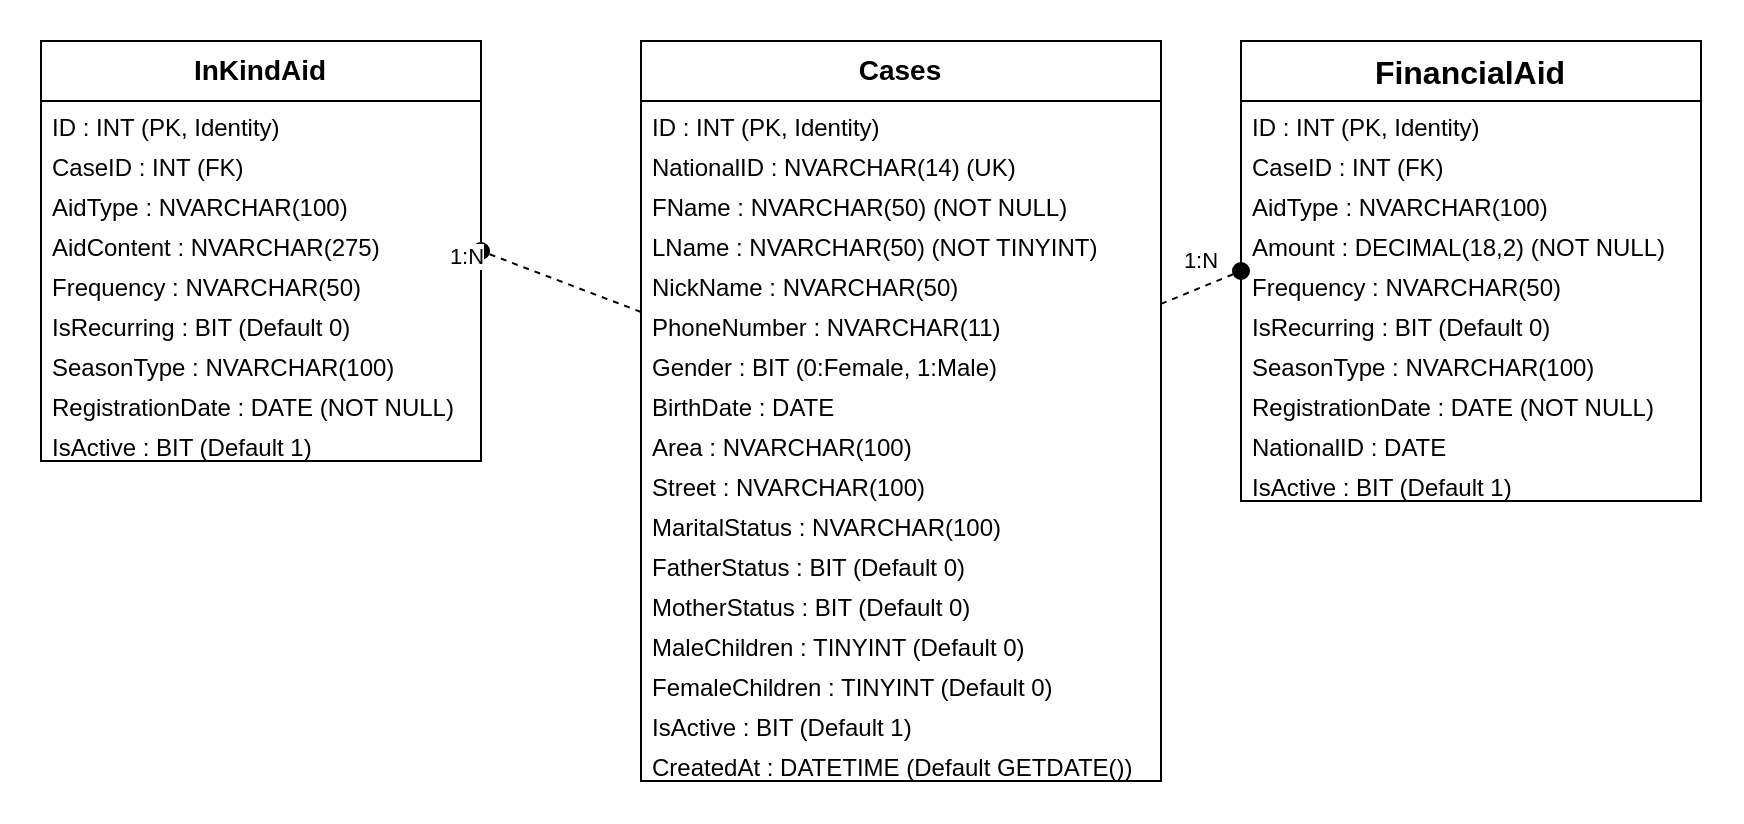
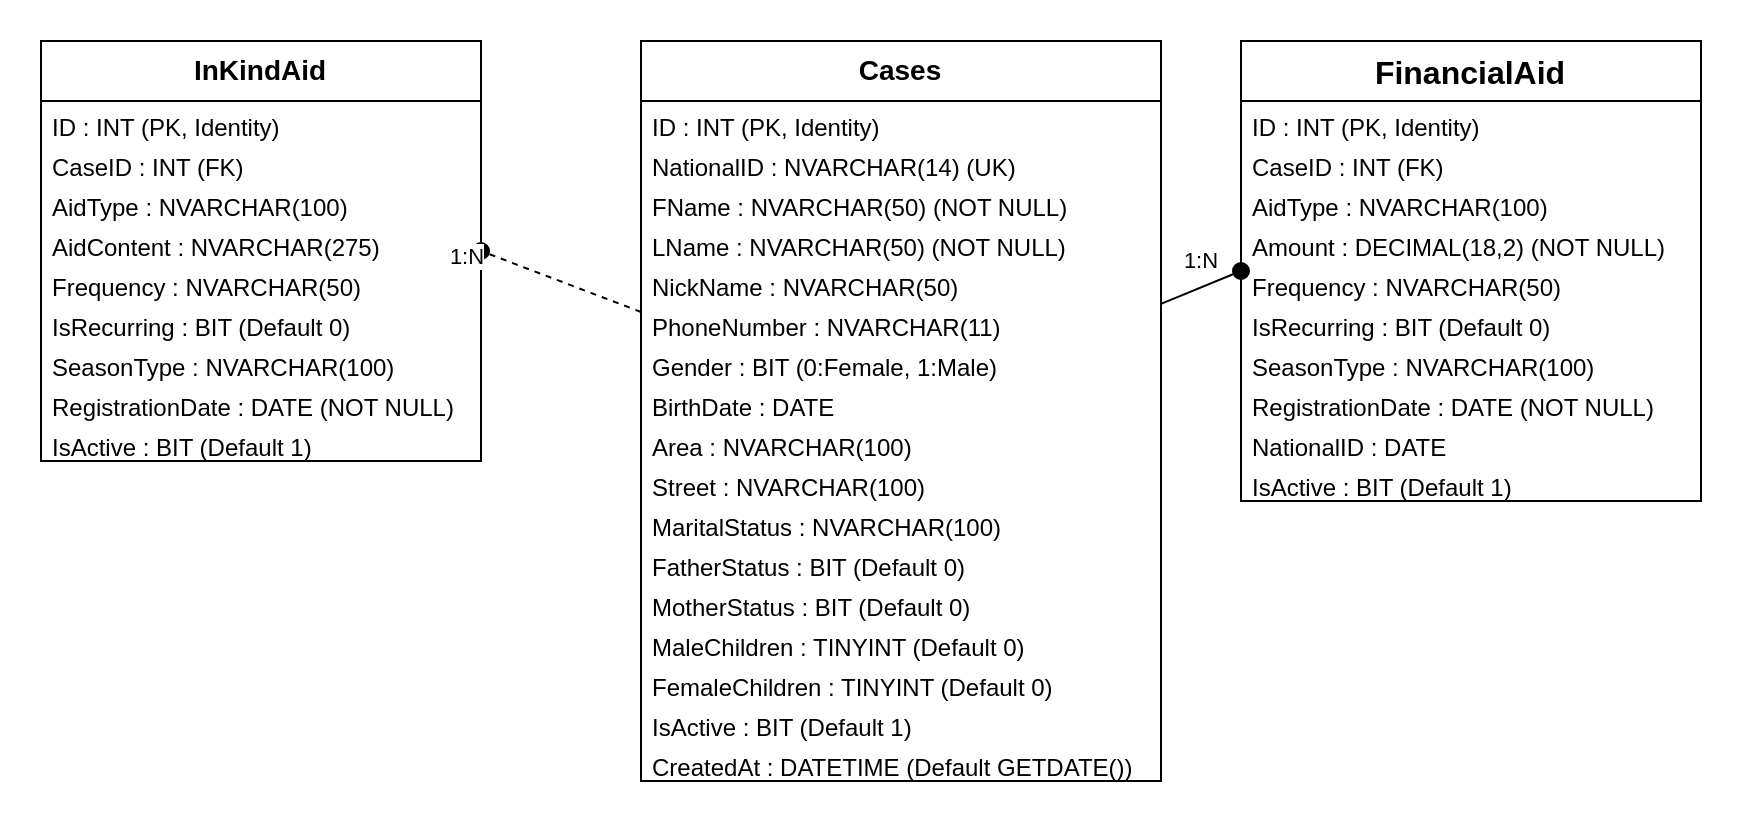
- <mxCell id="6" value="LName : NVARCHAR(50) (NOT TINYINT)" style="text;strokeColor=none;fillColor=none;align=left;verticalAlign=top;spacingLeft=4;spacingRight=4;overflow=hidden;rotatable=0;points=[[0,0.5],[1,0.5]];portConstraint=eastwest;" parent="2" vertex="1"><mxGeometry y="90" width="260" height="20" as="geometry" /></mxCell>
+ <mxCell id="6" value="LName : NVARCHAR(50) (NOT NULL)" style="text;strokeColor=none;fillColor=none;align=left;verticalAlign=top;spacingLeft=4;spacingRight=4;overflow=hidden;rotatable=0;points=[[0,0.5],[1,0.5]];portConstraint=eastwest;" parent="2" vertex="1"><mxGeometry y="90" width="260" height="20" as="geometry" /></mxCell>
- <mxCell id="41" value="" style="endArrow=oval;endFill=1;endSize=8;html=1;rounded=0;entryX=0;entryY=0.5;entryDx=0;entryDy=0;dashed=1;" parent="1" source="2" target="20" edge="1"><mxGeometry width="100" relative="1" as="geometry"><mxPoint x="520" y="120" as="sourcePoint" /><mxPoint x="620" y="120" as="targetPoint" /></mxGeometry></mxCell>
+ <mxCell id="41" value="" style="endArrow=oval;endFill=1;endSize=8;html=1;rounded=0;entryX=0;entryY=0.5;entryDx=0;entryDy=0;" parent="1" source="2" target="20" edge="1"><mxGeometry width="100" relative="1" as="geometry"><mxPoint x="520" y="120" as="sourcePoint" /><mxPoint x="620" y="120" as="targetPoint" /></mxGeometry></mxCell>
